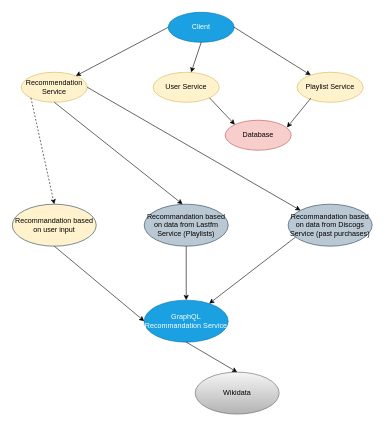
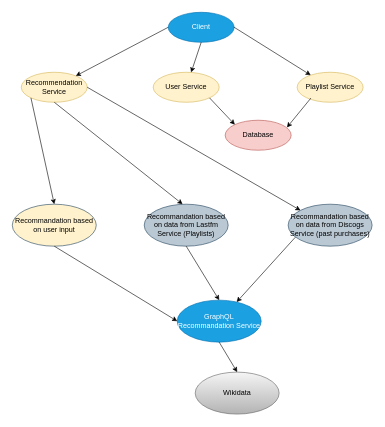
- <mxCell id="15" value="" style="endArrow=classic;html=1;rounded=0;exitX=0;exitY=1;exitDx=0;exitDy=0;entryX=0.5;entryY=0;entryDx=0;entryDy=0;dashed=1;" edge="1" parent="1" source="4" target="12"><mxGeometry width="50" height="50" relative="1" as="geometry"><mxPoint x="115" y="180" as="sourcePoint" /><mxPoint x="349.99" y="344.05" as="targetPoint" /></mxGeometry></mxCell>
+ <mxCell id="15" value="" style="endArrow=classic;html=1;rounded=0;exitX=0;exitY=1;exitDx=0;exitDy=0;entryX=0.5;entryY=0;entryDx=0;entryDy=0;" edge="1" parent="1" source="4" target="12"><mxGeometry width="50" height="50" relative="1" as="geometry"><mxPoint x="115" y="180" as="sourcePoint" /><mxPoint x="349.99" y="344.05" as="targetPoint" /></mxGeometry></mxCell>
- <mxCell id="18" value="GraphQL Recommandation Service" style="ellipse;whiteSpace=wrap;html=1;fillColor=#1ba1e2;fontColor=#ffffff;strokeColor=#006EAF;" vertex="1" parent="1"><mxGeometry x="240" y="500" width="140" height="70" as="geometry" /></mxCell>
+ <mxCell id="18" value="GraphQL Recommandation Service" style="ellipse;whiteSpace=wrap;html=1;fillColor=#1ba1e2;fontColor=#ffffff;strokeColor=#006EAF;" vertex="1" parent="1"><mxGeometry x="295" y="500" width="140" height="70" as="geometry" /></mxCell>
